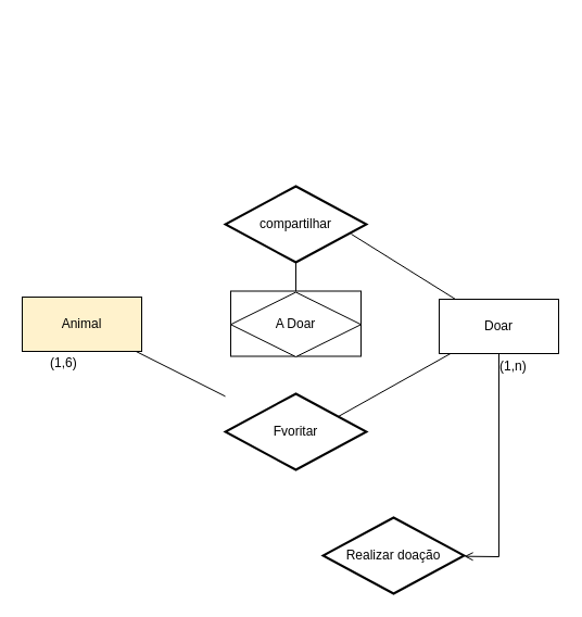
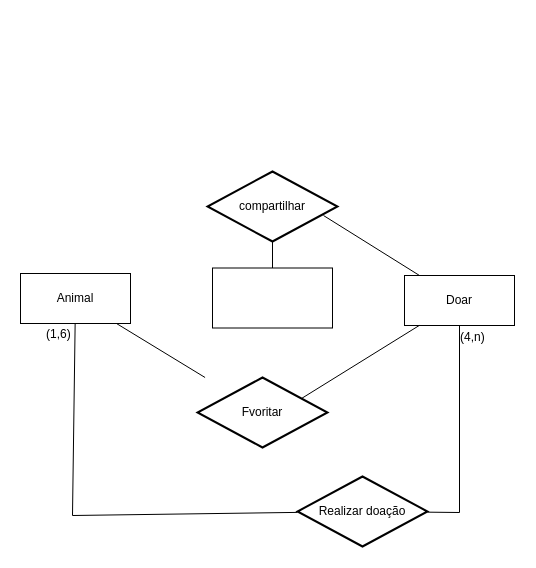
- <mxCell id="2" value="Animal" style="html=1;whiteSpace=wrap;fillColor=#fff2cc;" parent="1" vertex="1"><mxGeometry x="20" y="273" width="110" height="50" as="geometry" /></mxCell>
+ <mxCell id="2" value="Animal" style="html=1;whiteSpace=wrap;" parent="1" vertex="1"><mxGeometry x="20" y="273" width="110" height="50" as="geometry" /></mxCell>
- <mxCell id="11" value="A Doar" style="rhombus;whiteSpace=wrap;html=1;" vertex="1" parent="1"><mxGeometry x="212" y="268.5" width="120" height="59.5" as="geometry" /></mxCell>
- <mxCell id="8" value="(1,n)" style="text;whiteSpace=wrap;html=1;" parent="1" vertex="1"><mxGeometry x="458" y="323" width="53" height="36" as="geometry" /></mxCell>
+ <mxCell id="8" value="(4,n)" style="text;whiteSpace=wrap;html=1;" parent="1" vertex="1"><mxGeometry x="458" y="323" width="53" height="36" as="geometry" /></mxCell>
- <mxCell id="13" value="Fvoritar" style="strokeWidth=2;html=1;shape=mxgraph.flowchart.decision;whiteSpace=wrap;" vertex="1" parent="1"><mxGeometry x="207" y="362" width="130" height="70" as="geometry" /></mxCell>
+ <mxCell id="13" value="Fvoritar" style="strokeWidth=2;html=1;shape=mxgraph.flowchart.decision;whiteSpace=wrap;" vertex="1" parent="1"><mxGeometry x="197" y="377" width="130" height="70" as="geometry" /></mxCell>
- <mxCell id="6" value="" style="endArrow=open;html=1;rounded=0;" parent="1" source="3" target="5" edge="1"><mxGeometry width="50" height="50" relative="1" as="geometry"><mxPoint x="296" y="441" as="sourcePoint" /><mxPoint x="346" y="391" as="targetPoint" /><Array as="points"><mxPoint x="459" y="512" /></Array></mxGeometry></mxCell>
+ <mxCell id="6" value="" style="endArrow=none;html=1;rounded=0;" parent="1" source="3" target="5" edge="1"><mxGeometry width="50" height="50" relative="1" as="geometry"><mxPoint x="296" y="441" as="sourcePoint" /><mxPoint x="346" y="391" as="targetPoint" /><Array as="points"><mxPoint x="459" y="512" /></Array></mxGeometry></mxCell>
+ <mxCell id="4" value="" style="endArrow=none;html=1;rounded=0;" parent="1" source="2" target="5" edge="1"><mxGeometry width="50" height="50" relative="1" as="geometry"><mxPoint x="296" y="441" as="sourcePoint" /><mxPoint x="76.671" y="476" as="targetPoint" /><Array as="points"><mxPoint x="72" y="515" /></Array></mxGeometry></mxCell>
